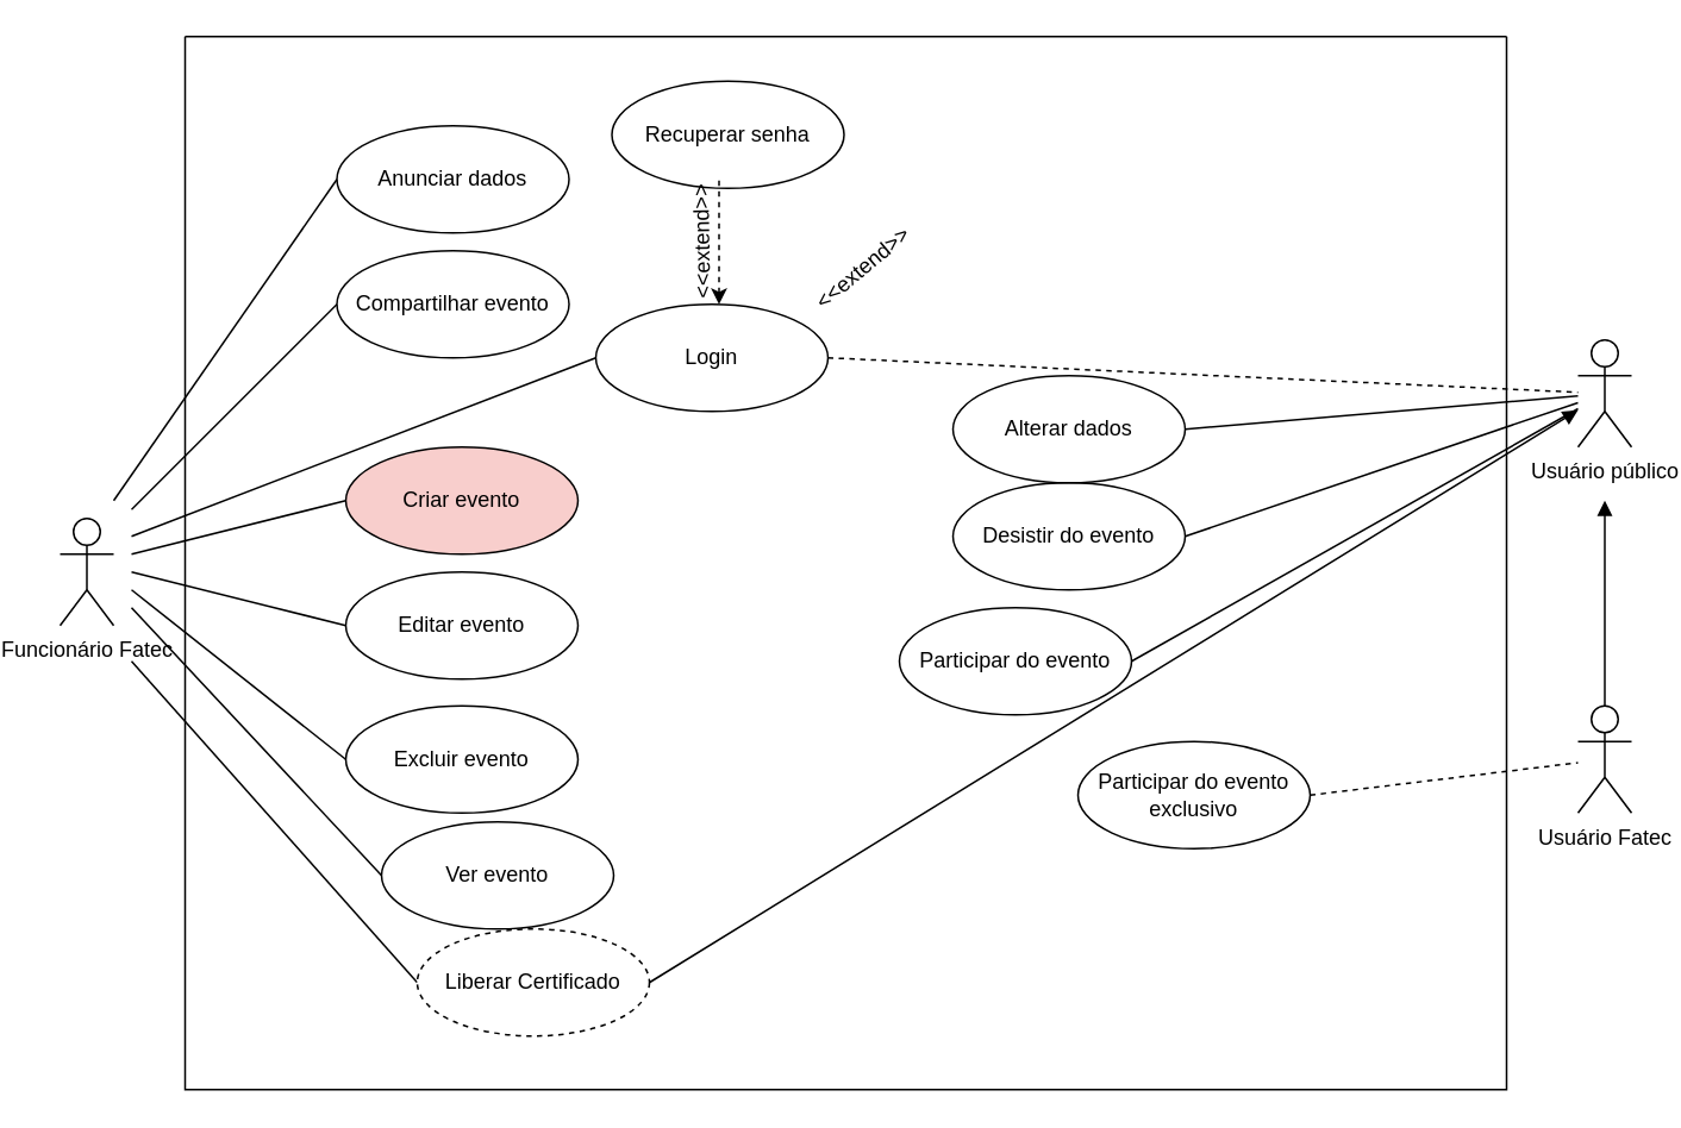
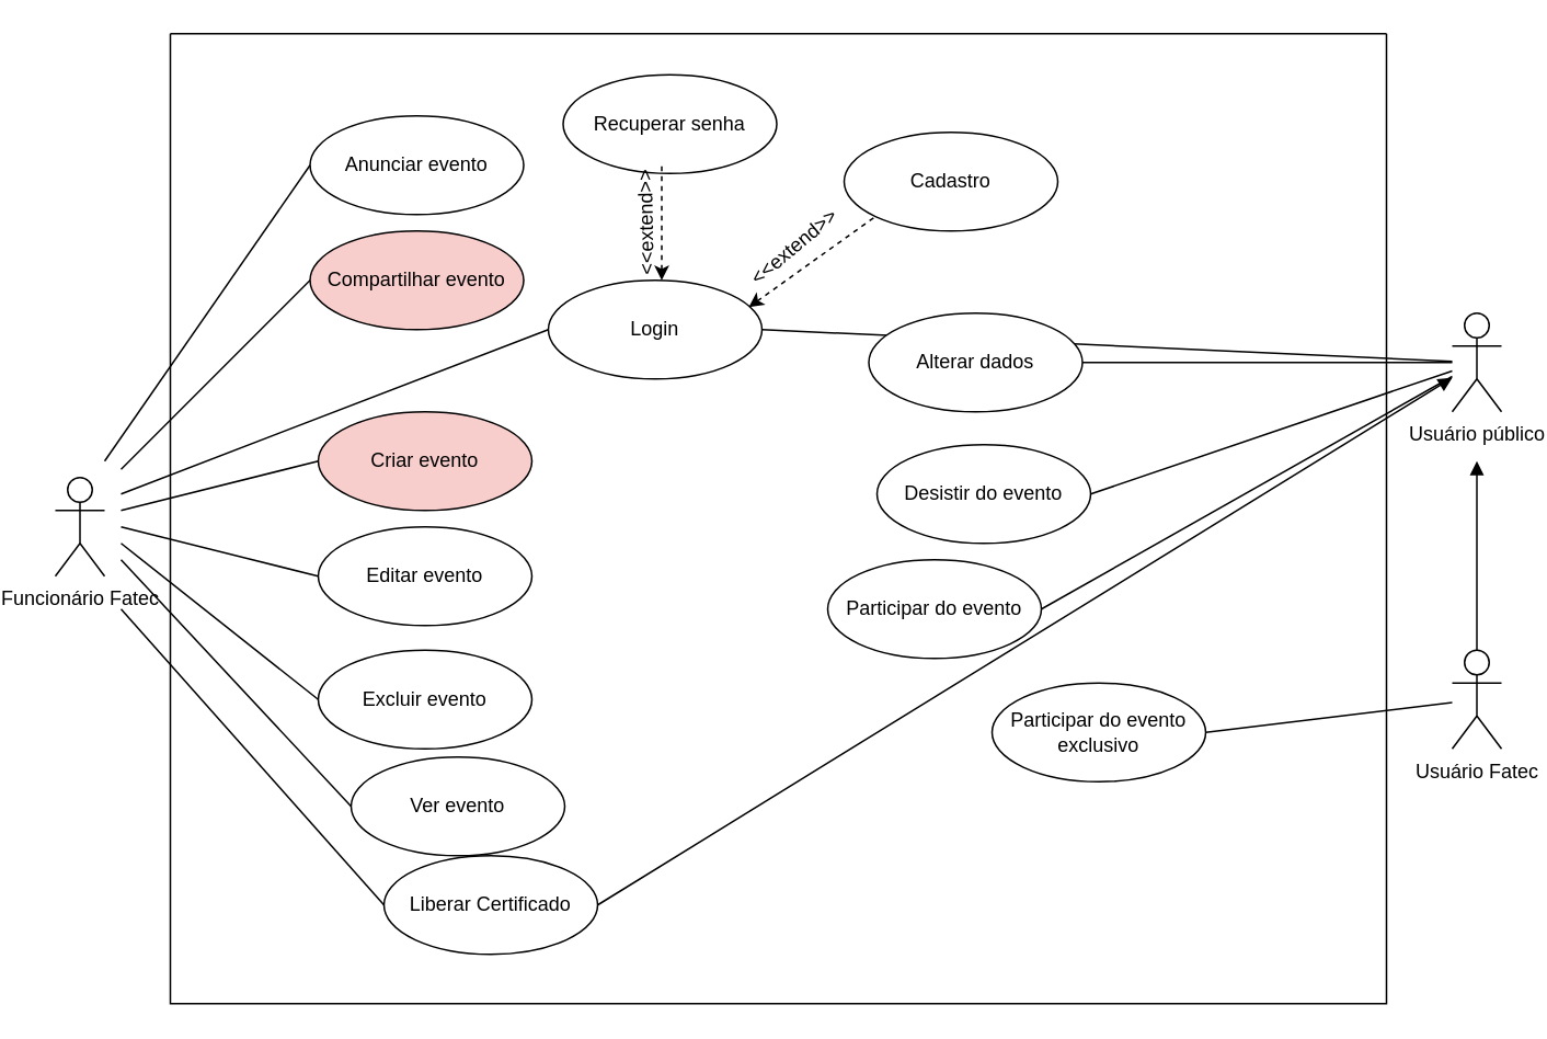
- <mxCell id="28" value="Anunciar dados" style="ellipse;whiteSpace=wrap;html=1;" parent="1" vertex="1"><mxGeometry x="175" y="70" width="130" height="60" as="geometry" /></mxCell>
+ <mxCell id="28" value="Anunciar evento" style="ellipse;whiteSpace=wrap;html=1;" parent="1" vertex="1"><mxGeometry x="175" y="70" width="130" height="60" as="geometry" /></mxCell>
+ <mxCell id="6" value="Cadastro" style="ellipse;whiteSpace=wrap;html=1;" parent="1" vertex="1"><mxGeometry x="500" y="80" width="130" height="60" as="geometry" /></mxCell>
+ <mxCell id="21" value="" style="endArrow=none;html=1;rounded=0;dashed=1;entryX=0;entryY=1;entryDx=0;entryDy=0;startArrow=classic;startFill=1;exitX=0.938;exitY=0.273;exitDx=0;exitDy=0;exitPerimeter=0;" parent="1" source="5" target="6" edge="1"><mxGeometry width="50" height="50" relative="1" as="geometry"><mxPoint x="450" y="200" as="sourcePoint" /><mxPoint x="415.17" y="135" as="targetPoint" /></mxGeometry></mxCell>
- <mxCell id="14" value="Compartilhar evento" style="ellipse;whiteSpace=wrap;html=1;" parent="1" vertex="1"><mxGeometry x="175" y="140" width="130" height="60" as="geometry" /></mxCell>
+ <mxCell id="14" value="Compartilhar evento" style="ellipse;whiteSpace=wrap;html=1;fillColor=#f8cecc;" parent="1" vertex="1"><mxGeometry x="175" y="140" width="130" height="60" as="geometry" /></mxCell>
- <mxCell id="22" value="" style="endArrow=none;html=1;rounded=0;exitX=1;exitY=0.5;exitDx=0;exitDy=0;dashed=1;" parent="1" source="5" edge="1" target="37"><mxGeometry width="50" height="50" relative="1" as="geometry"><mxPoint x="670" y="210" as="sourcePoint" /><mxPoint x="860" y="400" as="targetPoint" /><Array as="points" /></mxGeometry></mxCell>
+ <mxCell id="22" value="" style="endArrow=none;html=1;rounded=0;exitX=1;exitY=0.5;exitDx=0;exitDy=0;" parent="1" source="5" edge="1" target="37"><mxGeometry width="50" height="50" relative="1" as="geometry"><mxPoint x="670" y="210" as="sourcePoint" /><mxPoint x="860" y="400" as="targetPoint" /><Array as="points" /></mxGeometry></mxCell>
- <mxCell id="35" value="Alterar dados" style="ellipse;whiteSpace=wrap;html=1;" parent="30" vertex="1"><mxGeometry x="430" y="190" width="130" height="60" as="geometry" /></mxCell>
+ <mxCell id="35" value="Alterar dados" style="ellipse;whiteSpace=wrap;html=1;" parent="30" vertex="1"><mxGeometry x="425" y="170" width="130" height="60" as="geometry" /></mxCell>
- <mxCell id="38" style="rounded=0;orthogonalLoop=1;jettySize=auto;html=1;exitX=1;exitY=0.5;exitDx=0;exitDy=0;endArrow=none;endFill=0;dashed=1;" edge="1" parent="1" source="36" target="3"><mxGeometry relative="1" as="geometry" /></mxCell>
+ <mxCell id="38" style="rounded=0;orthogonalLoop=1;jettySize=auto;html=1;exitX=1;exitY=0.5;exitDx=0;exitDy=0;endArrow=none;endFill=0;" edge="1" parent="1" source="36" target="3"><mxGeometry relative="1" as="geometry" /></mxCell>
- <mxCell id="32" value="Liberar Certificado" style="ellipse;whiteSpace=wrap;html=1;dashed=1;" parent="30" vertex="1"><mxGeometry x="130" y="500" width="130" height="60" as="geometry" /></mxCell>
+ <mxCell id="32" value="Liberar Certificado" style="ellipse;whiteSpace=wrap;html=1;" parent="30" vertex="1"><mxGeometry x="130" y="500" width="130" height="60" as="geometry" /></mxCell>
